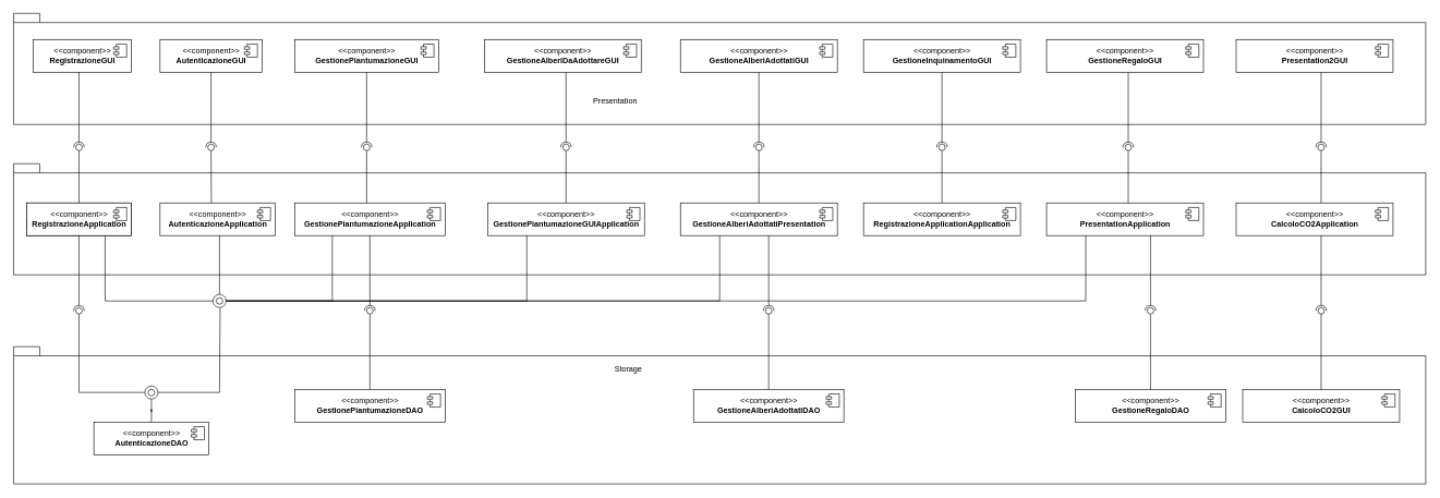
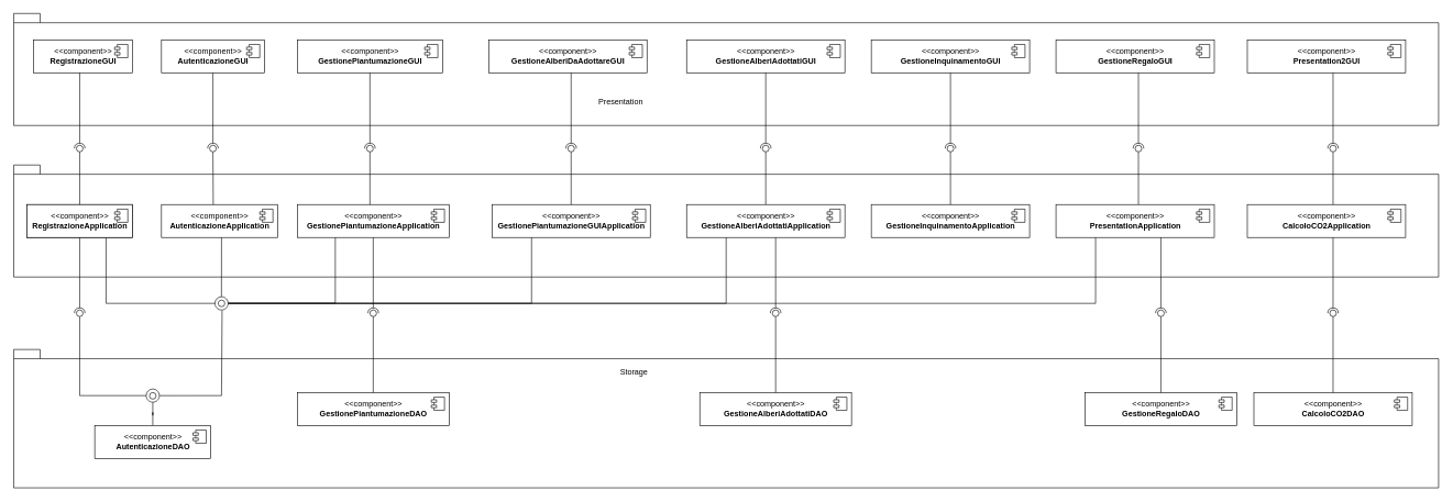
- <mxCell id="29" value="&amp;lt;&amp;lt;component&amp;gt;&amp;gt;&lt;br&gt;&lt;b&gt;GestioneAlberiAdottati&lt;/b&gt;&lt;b&gt;Presentation&lt;/b&gt;" style="html=1;dropTarget=0;" parent="1" vertex="1"><mxGeometry x="1040" y="310" width="240" height="50" as="geometry" /></mxCell>
+ <mxCell id="29" value="&amp;lt;&amp;lt;component&amp;gt;&amp;gt;&lt;br&gt;&lt;b&gt;GestioneAlberiAdottati&lt;/b&gt;&lt;b&gt;Application&lt;/b&gt;" style="html=1;dropTarget=0;" parent="1" vertex="1"><mxGeometry x="1040" y="310" width="240" height="50" as="geometry" /></mxCell>
- <mxCell id="31" value="&amp;lt;&amp;lt;component&amp;gt;&amp;gt;&lt;br&gt;&lt;b&gt;RegistrazioneApplication&lt;/b&gt;&lt;b&gt;Application&lt;/b&gt;" style="html=1;dropTarget=0;" parent="1" vertex="1"><mxGeometry x="1320" y="310" width="240" height="50" as="geometry" /></mxCell>
+ <mxCell id="31" value="&amp;lt;&amp;lt;component&amp;gt;&amp;gt;&lt;br&gt;&lt;b&gt;GestioneInquinamento&lt;/b&gt;&lt;b&gt;Application&lt;/b&gt;" style="html=1;dropTarget=0;" parent="1" vertex="1"><mxGeometry x="1320" y="310" width="240" height="50" as="geometry" /></mxCell>
- <mxCell id="97" value="&amp;lt;&amp;lt;component&amp;gt;&amp;gt;&lt;br&gt;&lt;b&gt;CalcoloCO2GUI&lt;/b&gt;" style="html=1;dropTarget=0;" parent="1" vertex="1"><mxGeometry x="1900" y="595.36" width="240" height="50" as="geometry" /></mxCell>
+ <mxCell id="97" value="&amp;lt;&amp;lt;component&amp;gt;&amp;gt;&lt;br&gt;&lt;b&gt;CalcoloCO2DAO&lt;/b&gt;" style="html=1;dropTarget=0;" parent="1" vertex="1"><mxGeometry x="1900" y="595.36" width="240" height="50" as="geometry" /></mxCell>
